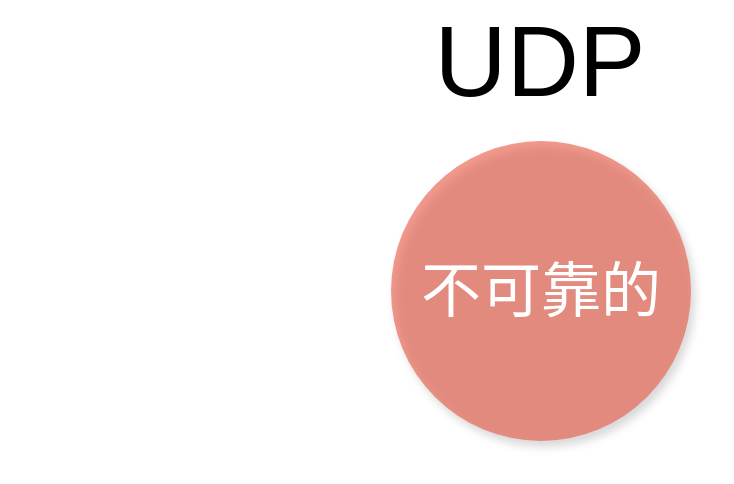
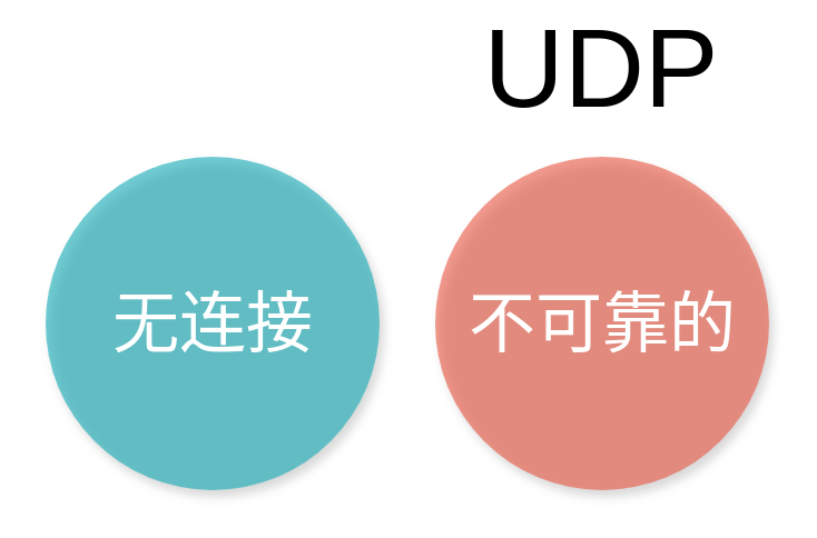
+ <mxCell id="2" value="无连接" style="ellipse;fillColor=#12AAB5;opacity=60;strokeColor=none;html=1;fontColor=#FFFFFF;fontSize=30;shadow=1;" parent="1" vertex="1"><mxGeometry x="20" y="70" width="150" height="150" as="geometry" /></mxCell>
